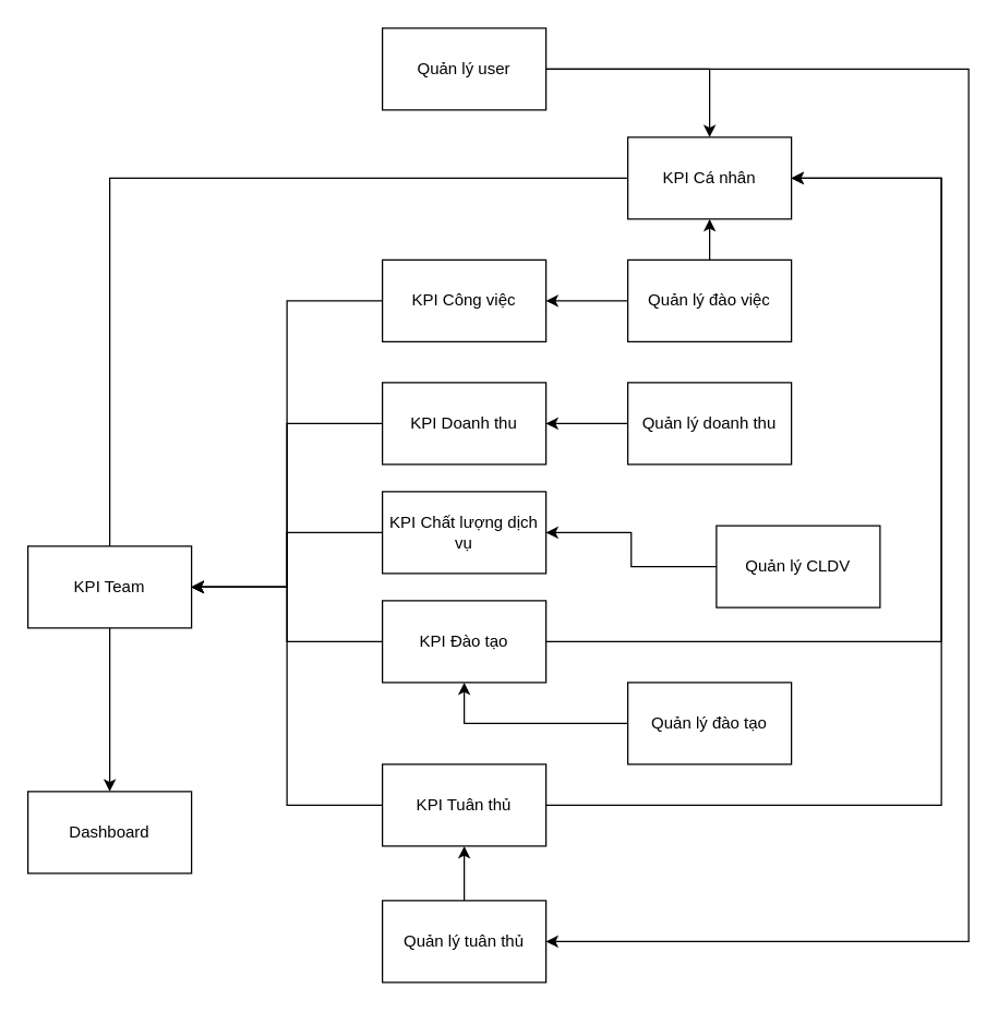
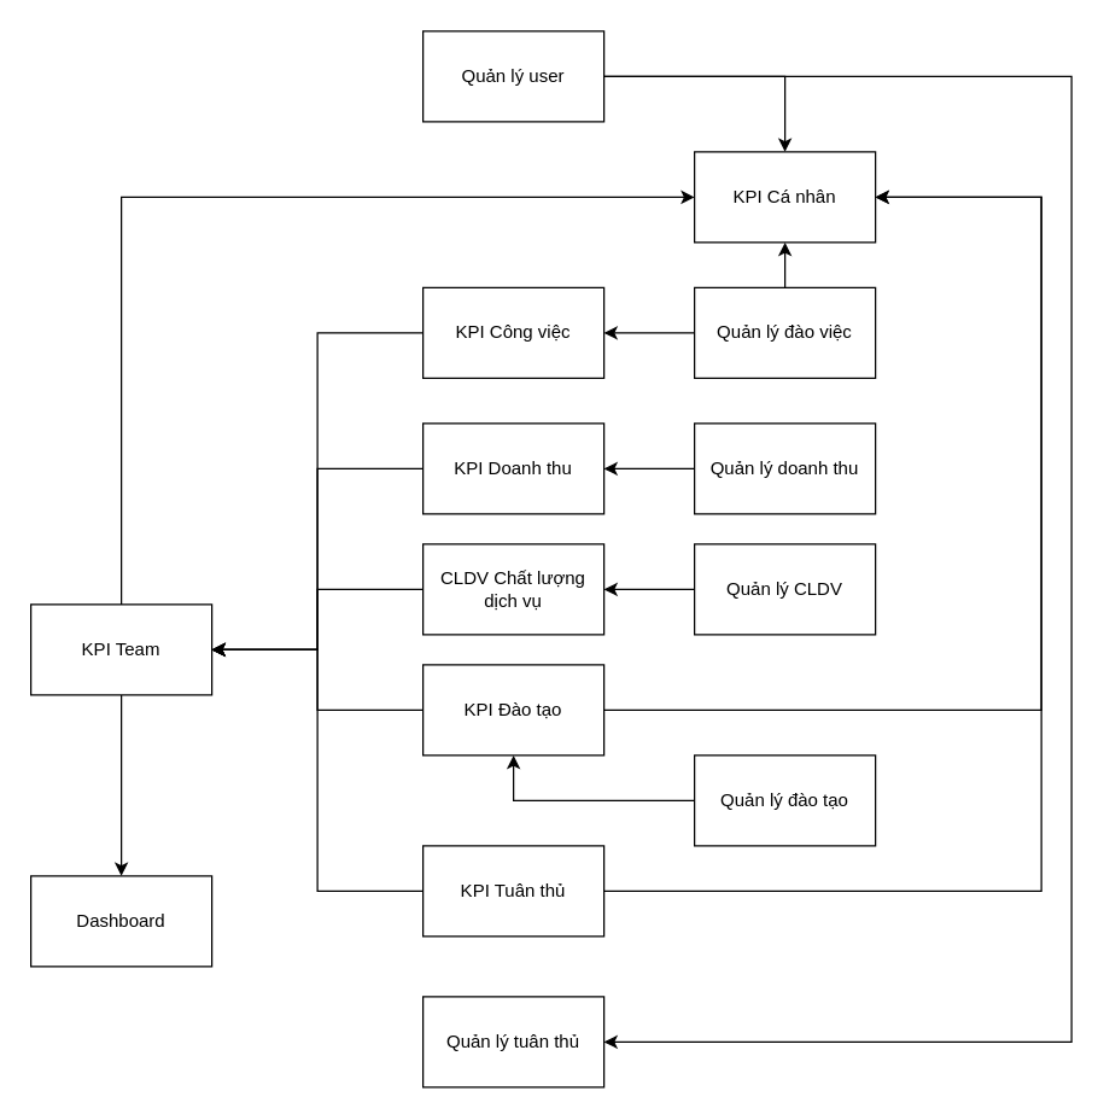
- <mxCell id="26" value="" style="endArrow=none;html=1;rounded=0;exitX=0.5;exitY=0;exitDx=0;exitDy=0;entryX=0;entryY=0.5;entryDx=0;entryDy=0;" edge="1" parent="1" source="9" target="7"><mxGeometry width="50" height="50" relative="1" as="geometry"><mxPoint x="80" y="240" as="sourcePoint" /><mxPoint x="130" y="190" as="targetPoint" /><Array as="points"><mxPoint x="80" y="130" /></Array></mxGeometry></mxCell>
+ <mxCell id="26" value="" style="endArrow=classic;html=1;rounded=0;exitX=0.5;exitY=0;exitDx=0;exitDy=0;entryX=0;entryY=0.5;entryDx=0;entryDy=0;" edge="1" parent="1" source="9" target="7"><mxGeometry width="50" height="50" relative="1" as="geometry"><mxPoint x="80" y="240" as="sourcePoint" /><mxPoint x="130" y="190" as="targetPoint" /><Array as="points"><mxPoint x="80" y="130" /></Array></mxGeometry></mxCell>
- <mxCell id="16" value="KPI Chất lượng dịch vụ" style="rounded=0;whiteSpace=wrap;html=1;" vertex="1" parent="1"><mxGeometry x="280" y="360" width="120" height="60" as="geometry" /></mxCell>
+ <mxCell id="16" value="CLDV Chất lượng dịch vụ" style="rounded=0;whiteSpace=wrap;html=1;" vertex="1" parent="1"><mxGeometry x="280" y="360" width="120" height="60" as="geometry" /></mxCell>
- <mxCell id="15" value="Quản lý CLDV" style="rounded=0;whiteSpace=wrap;html=1;" vertex="1" parent="1"><mxGeometry x="525" y="385" width="120" height="60" as="geometry" /></mxCell>
+ <mxCell id="15" value="Quản lý CLDV" style="rounded=0;whiteSpace=wrap;html=1;" vertex="1" parent="1"><mxGeometry x="460" y="360" width="120" height="60" as="geometry" /></mxCell>
- <mxCell id="22" value="" style="edgeStyle=orthogonalEdgeStyle;rounded=0;orthogonalLoop=1;jettySize=auto;html=1;" edge="1" source="23" target="24" parent="1"><mxGeometry relative="1" as="geometry" /></mxCell>
